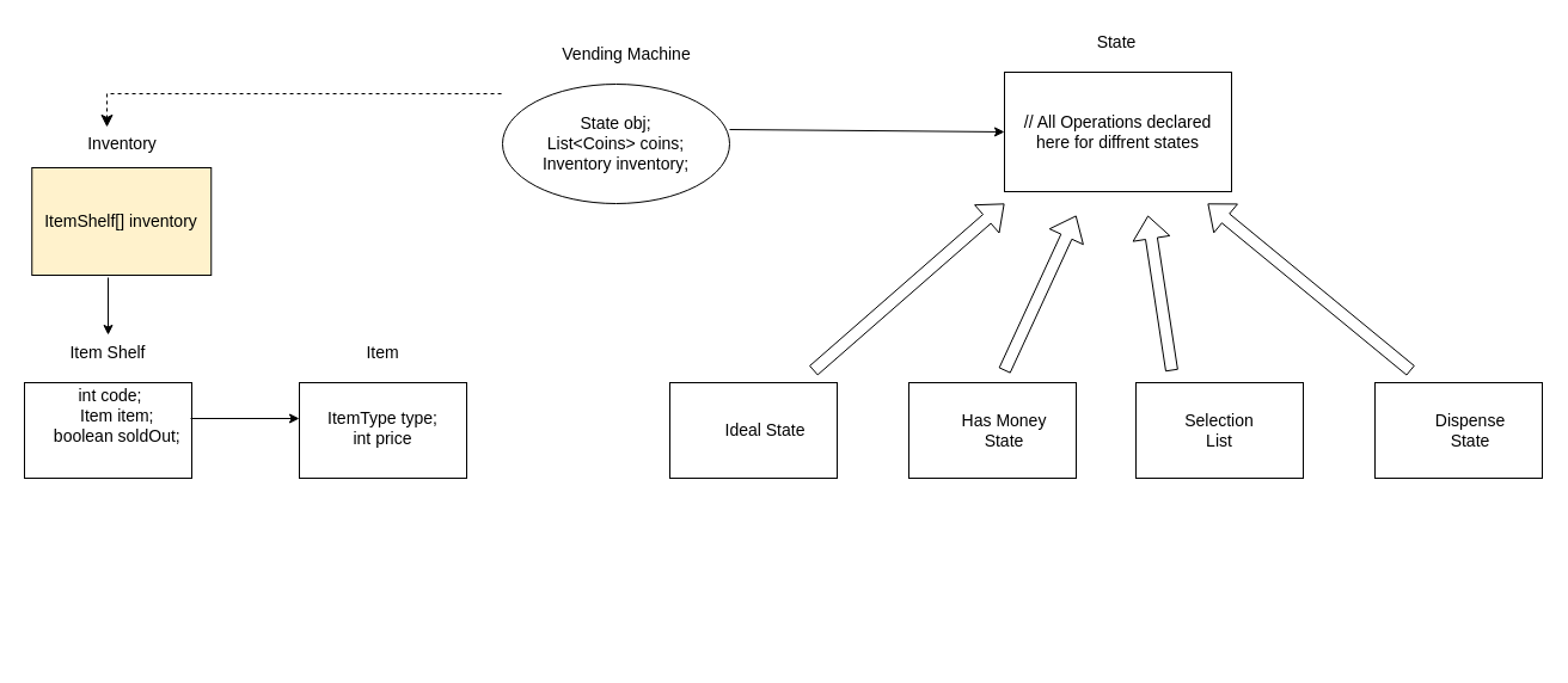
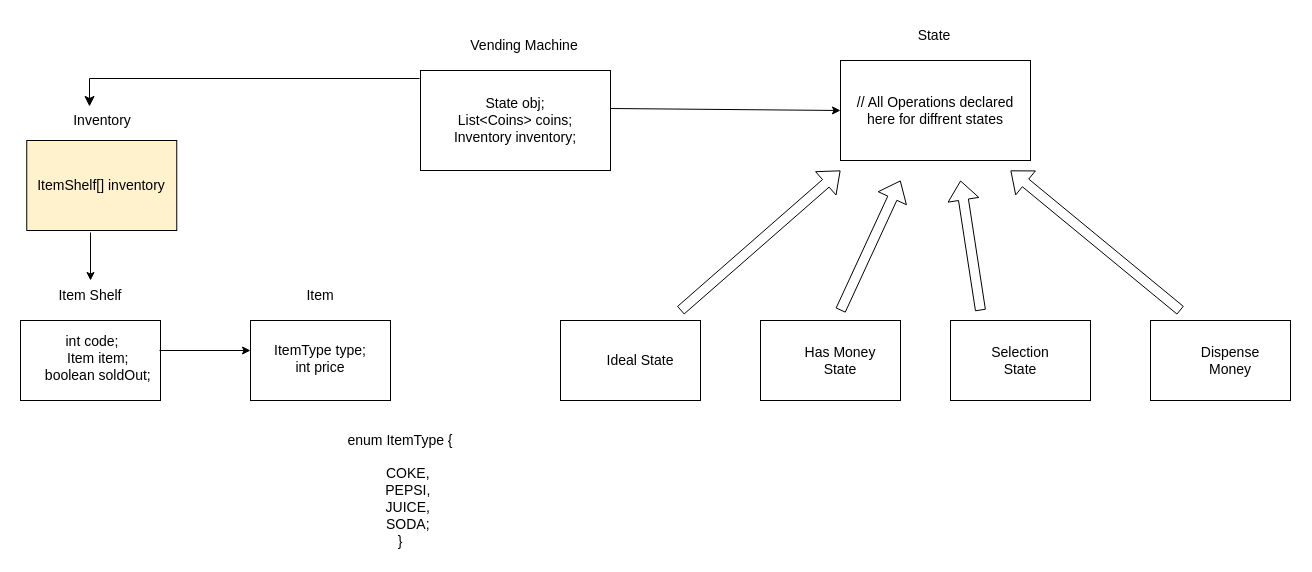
- <mxCell id="29" value="" style="edgeStyle=segmentEdgeStyle;endArrow=classic;html=1;curved=0;rounded=0;endSize=8;startSize=8;exitX=-0.005;exitY=0.08;exitDx=0;exitDy=0;exitPerimeter=0;entryX=0.404;entryY=0.033;entryDx=0;entryDy=0;entryPerimeter=0;dashed=1;" edge="1" parent="1" source="2" target="28"><mxGeometry width="50" height="50" relative="1" as="geometry"><mxPoint x="480" y="330" as="sourcePoint" /><mxPoint y="100" as="targetPoint" x="90" /></mxGeometry></mxCell>
+ <mxCell id="29" value="" style="edgeStyle=segmentEdgeStyle;endArrow=classic;html=1;curved=0;rounded=0;endSize=8;startSize=8;exitX=-0.005;exitY=0.08;exitDx=0;exitDy=0;exitPerimeter=0;entryX=0.404;entryY=0.033;entryDx=0;entryDy=0;entryPerimeter=0;" edge="1" parent="1" source="2" target="28"><mxGeometry width="50" height="50" relative="1" as="geometry"><mxPoint x="480" y="330" as="sourcePoint" /><mxPoint y="100" as="targetPoint" x="90" /></mxGeometry></mxCell>
- <mxCell id="2" value="&lt;font style=&quot;font-size: 14px;&quot;&gt;State obj;&lt;/font&gt;&lt;div&gt;&lt;font style=&quot;font-size: 14px;&quot;&gt;List&amp;lt;Coins&amp;gt; coins;&lt;/font&gt;&lt;/div&gt;&lt;div&gt;&lt;font style=&quot;font-size: 14px;&quot;&gt;Inventory inventory;&lt;/font&gt;&lt;/div&gt;" style="ellipse;whiteSpace=wrap;html=1;" vertex="1" parent="1"><mxGeometry x="420" y="70" width="190" height="100" as="geometry" /></mxCell>
+ <mxCell id="2" value="&lt;font style=&quot;font-size: 14px;&quot;&gt;State obj;&lt;/font&gt;&lt;div&gt;&lt;font style=&quot;font-size: 14px;&quot;&gt;List&amp;lt;Coins&amp;gt; coins;&lt;/font&gt;&lt;/div&gt;&lt;div&gt;&lt;font style=&quot;font-size: 14px;&quot;&gt;Inventory inventory;&lt;/font&gt;&lt;/div&gt;" style="rounded=0;whiteSpace=wrap;html=1;" vertex="1" parent="1"><mxGeometry x="420" y="70" width="190" height="100" as="geometry" /></mxCell>
- <mxCell id="24" value="&lt;pre lang=&quot;java&quot; class=&quot;code highlight&quot;&gt;&lt;font style=&quot;font-size: 14px;&quot; face=&quot;Helvetica&quot;&gt;&lt;span class=&quot;&quot;&gt; &lt;/span&gt;&lt;span class=&quot;hljs-type&quot;&gt;int&lt;/span&gt;&lt;span class=&quot;&quot;&gt; code;&lt;/span&gt;&lt;br&gt;&lt;span class=&quot;&quot;&gt;    Item item;&lt;/span&gt;&lt;br&gt;&lt;span class=&quot;&quot;&gt;    &lt;/span&gt;&lt;span class=&quot;hljs-type&quot;&gt;boolean&lt;/span&gt;&lt;span class=&quot;&quot;&gt; soldOut;&lt;/span&gt;&lt;/font&gt;&lt;br&gt;&lt;/pre&gt;" style="text;html=1;align=center;verticalAlign=middle;whiteSpace=wrap;rounded=0;" vertex="1" parent="1"><mxGeometry x="40" y="330" width="100" height="35" as="geometry" /></mxCell>
+ <mxCell id="24" value="&lt;pre lang=&quot;java&quot; class=&quot;code highlight&quot;&gt;&lt;font style=&quot;font-size: 14px;&quot; face=&quot;Helvetica&quot;&gt;&lt;span class=&quot;&quot;&gt; &lt;/span&gt;&lt;span class=&quot;hljs-type&quot;&gt;int&lt;/span&gt;&lt;span class=&quot;&quot;&gt; code;&lt;/span&gt;&lt;br&gt;&lt;span class=&quot;&quot;&gt;    Item item;&lt;/span&gt;&lt;br&gt;&lt;span class=&quot;&quot;&gt;    &lt;/span&gt;&lt;span class=&quot;hljs-type&quot;&gt;boolean&lt;/span&gt;&lt;span class=&quot;&quot;&gt; soldOut;&lt;/span&gt;&lt;/font&gt;&lt;br&gt;&lt;/pre&gt;" style="text;html=1;align=center;verticalAlign=middle;whiteSpace=wrap;rounded=0;" vertex="1" parent="1"><mxGeometry x="40" y="340" width="100" height="35" as="geometry" /></mxCell>
- <mxCell id="11" value="&lt;font style=&quot;font-size: 14px;&quot;&gt;Selection List&lt;/font&gt;" style="text;html=1;align=center;verticalAlign=middle;whiteSpace=wrap;rounded=0;" vertex="1" parent="1"><mxGeometry x="980" y="345" width="80" height="30" as="geometry" /></mxCell>
+ <mxCell id="11" value="&lt;font style=&quot;font-size: 14px;&quot;&gt;Selection State&lt;/font&gt;" style="text;html=1;align=center;verticalAlign=middle;whiteSpace=wrap;rounded=0;" vertex="1" parent="1"><mxGeometry x="980" y="345" width="80" height="30" as="geometry" /></mxCell>
- <mxCell id="13" value="&lt;span style=&quot;font-size: 14px;&quot;&gt;Dispense State&lt;/span&gt;" style="text;html=1;align=center;verticalAlign=middle;whiteSpace=wrap;rounded=0;" vertex="1" parent="1"><mxGeometry x="1190" y="345" width="80" height="30" as="geometry" /></mxCell>
+ <mxCell id="13" value="&lt;span style=&quot;font-size: 14px;&quot;&gt;Dispense Money&lt;/span&gt;" style="text;html=1;align=center;verticalAlign=middle;whiteSpace=wrap;rounded=0;" vertex="1" parent="1"><mxGeometry x="1190" y="345" width="80" height="30" as="geometry" /></mxCell>
+ <mxCell id="19" value="&lt;pre lang=&quot;java&quot; class=&quot;code highlight&quot;&gt;&lt;font style=&quot;font-size: 14px;&quot; face=&quot;Helvetica&quot;&gt;&lt;span class=&quot;hljs-keyword&quot;&gt;enum&lt;/span&gt;&lt;span class=&quot;&quot;&gt; &lt;/span&gt;&lt;span class=&quot;hljs-title.class&quot;&gt;ItemType&lt;/span&gt;&lt;span class=&quot;&quot;&gt; {&lt;/span&gt;&lt;br/&gt;&lt;br/&gt;&lt;span class=&quot;&quot;&gt;    COKE,&lt;/span&gt;&lt;br/&gt;&lt;span class=&quot;&quot;&gt;    PEPSI,&lt;/span&gt;&lt;br/&gt;&lt;span class=&quot;&quot;&gt;    JUICE,&lt;/span&gt;&lt;br/&gt;&lt;span class=&quot;&quot;&gt;    SODA;&lt;/span&gt;&lt;br/&gt;&lt;span class=&quot;&quot;&gt;}&lt;/span&gt;&lt;/font&gt;&lt;br/&gt;&lt;/pre&gt;" style="text;html=1;align=center;verticalAlign=middle;whiteSpace=wrap;rounded=0;" vertex="1" parent="1"><mxGeometry x="340" y="430" width="120" height="120" as="geometry" /></mxCell>
